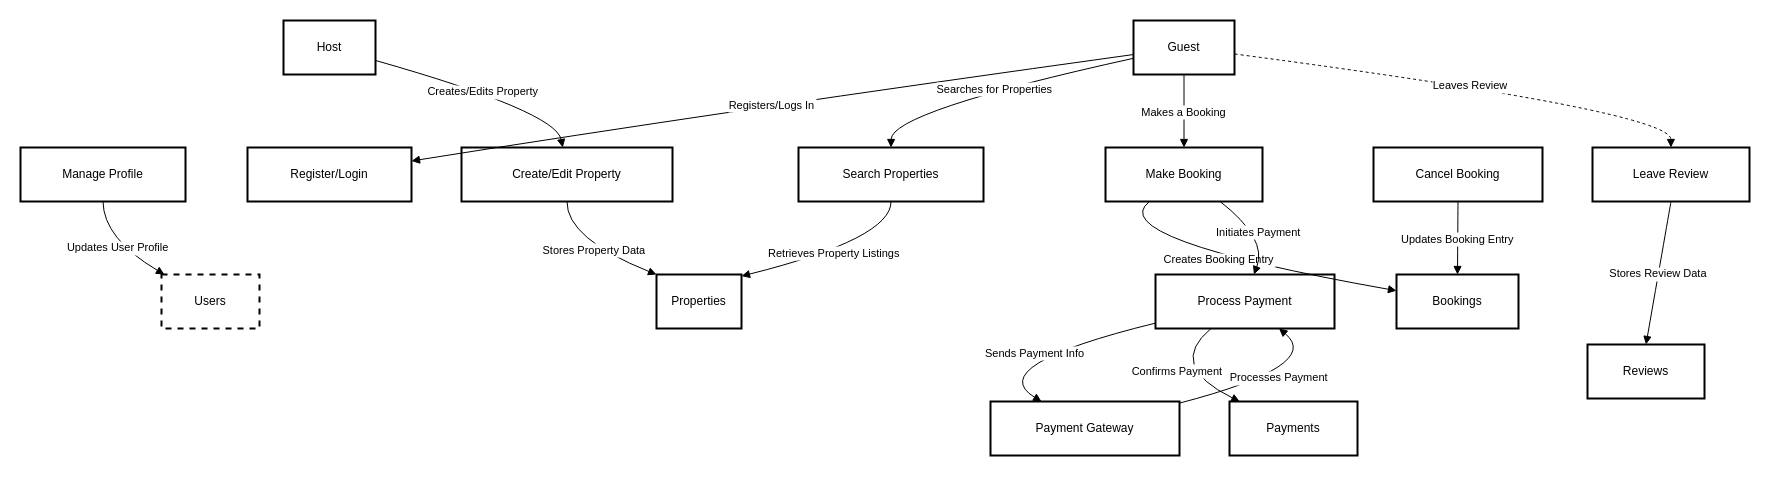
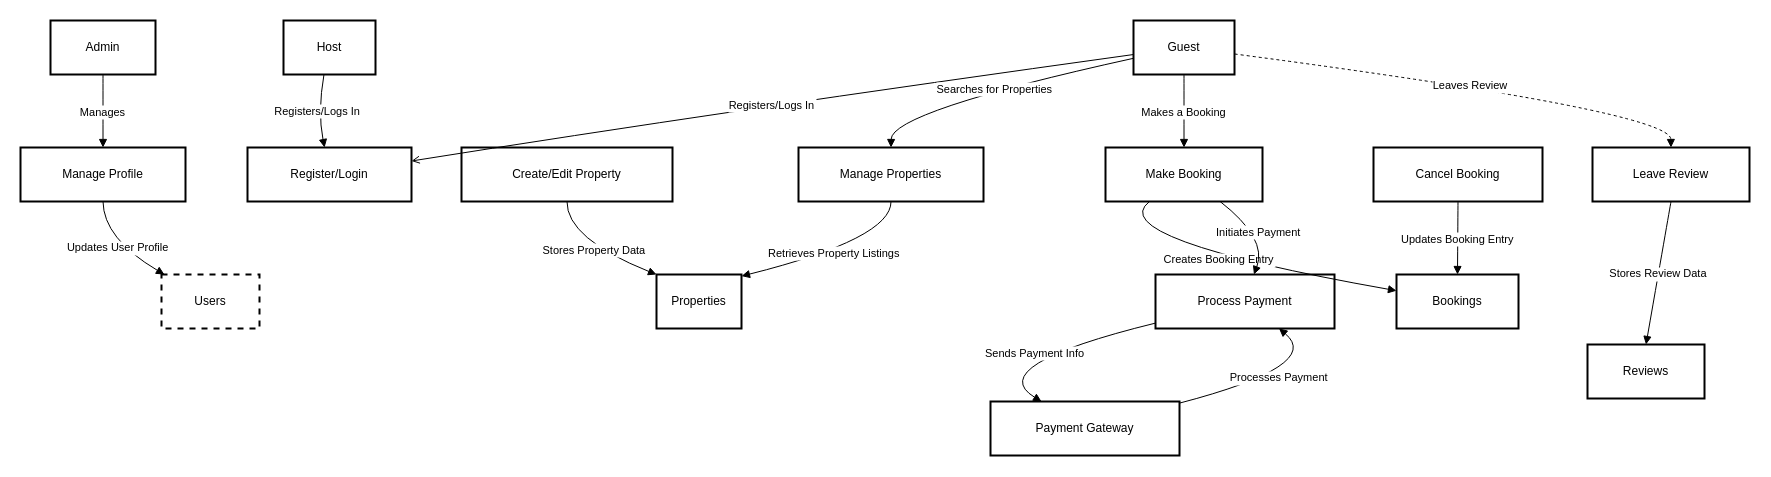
+ <mxCell id="5" value="Admin" style="whiteSpace=wrap;strokeWidth=2;" vertex="1" parent="1"><mxGeometry x="50" y="20" width="105" height="54" as="geometry" /></mxCell>
- <mxCell id="24" value="Creates/Edits Property" style="curved=1;startArrow=none;endArrow=block;exitX=1;exitY=0.74;entryX=0.48;entryY=0;" edge="1" parent="1" source="4" target="10"><mxGeometry relative="1" as="geometry"><Array as="points"><mxPoint x="555" y="111" /></Array></mxGeometry></mxCell>
+ <mxCell id="21" value="Manages" style="curved=1;startArrow=none;endArrow=block;exitX=0.5;exitY=1;entryX=0.5;entryY=0;" edge="1" parent="1" source="5" target="6"><mxGeometry relative="1" as="geometry"><Array as="points" /></mxGeometry></mxCell>
+ <mxCell id="20" value="Registers/Logs In" style="curved=1;startArrow=none;endArrow=block;exitX=0.44;exitY=1;entryX=0.47;entryY=0;" edge="1" parent="1" source="4" target="3"><mxGeometry relative="1" as="geometry"><Array as="points"><mxPoint x="317" y="111" /></Array></mxGeometry></mxCell>
- <mxCell id="19" value="Registers/Logs In" style="curved=1;startArrow=none;endArrow=block;exitX=0;exitY=0.63;entryX=1;entryY=0.25;" edge="1" parent="1" source="2" target="3"><mxGeometry relative="1" as="geometry"><Array as="points"><mxPoint x="722" y="111" /></Array></mxGeometry></mxCell>
+ <mxCell id="19" value="Registers/Logs In" style="curved=1;startArrow=none;endArrow=open;exitX=0;exitY=0.63;entryX=1;entryY=0.25;" edge="1" parent="1" source="2" target="3"><mxGeometry relative="1" as="geometry"><Array as="points"><mxPoint x="722" y="111" /></Array></mxGeometry></mxCell>
- <mxCell id="12" value="Search Properties" style="whiteSpace=wrap;strokeWidth=2;" vertex="1" parent="1"><mxGeometry x="798" y="147" width="185" height="54" as="geometry" /></mxCell>
+ <mxCell id="12" value="Manage Properties" style="whiteSpace=wrap;strokeWidth=2;" vertex="1" parent="1"><mxGeometry x="798" y="147" width="185" height="54" as="geometry" /></mxCell>
- <mxCell id="35" value="Confirms Payment" style="curved=1;startArrow=none;endArrow=block;exitX=0.31;exitY=1;entryX=0.08;entryY=0;" edge="1" parent="1" source="8" target="18"><mxGeometry relative="1" as="geometry"><Array as="points"><mxPoint x="1166" y="365" /></Array></mxGeometry></mxCell>
- <mxCell id="18" value="Payments" style="whiteSpace=wrap;strokeWidth=2;" vertex="1" parent="1"><mxGeometry x="1229" y="401" width="128" height="54" as="geometry" /></mxCell>
